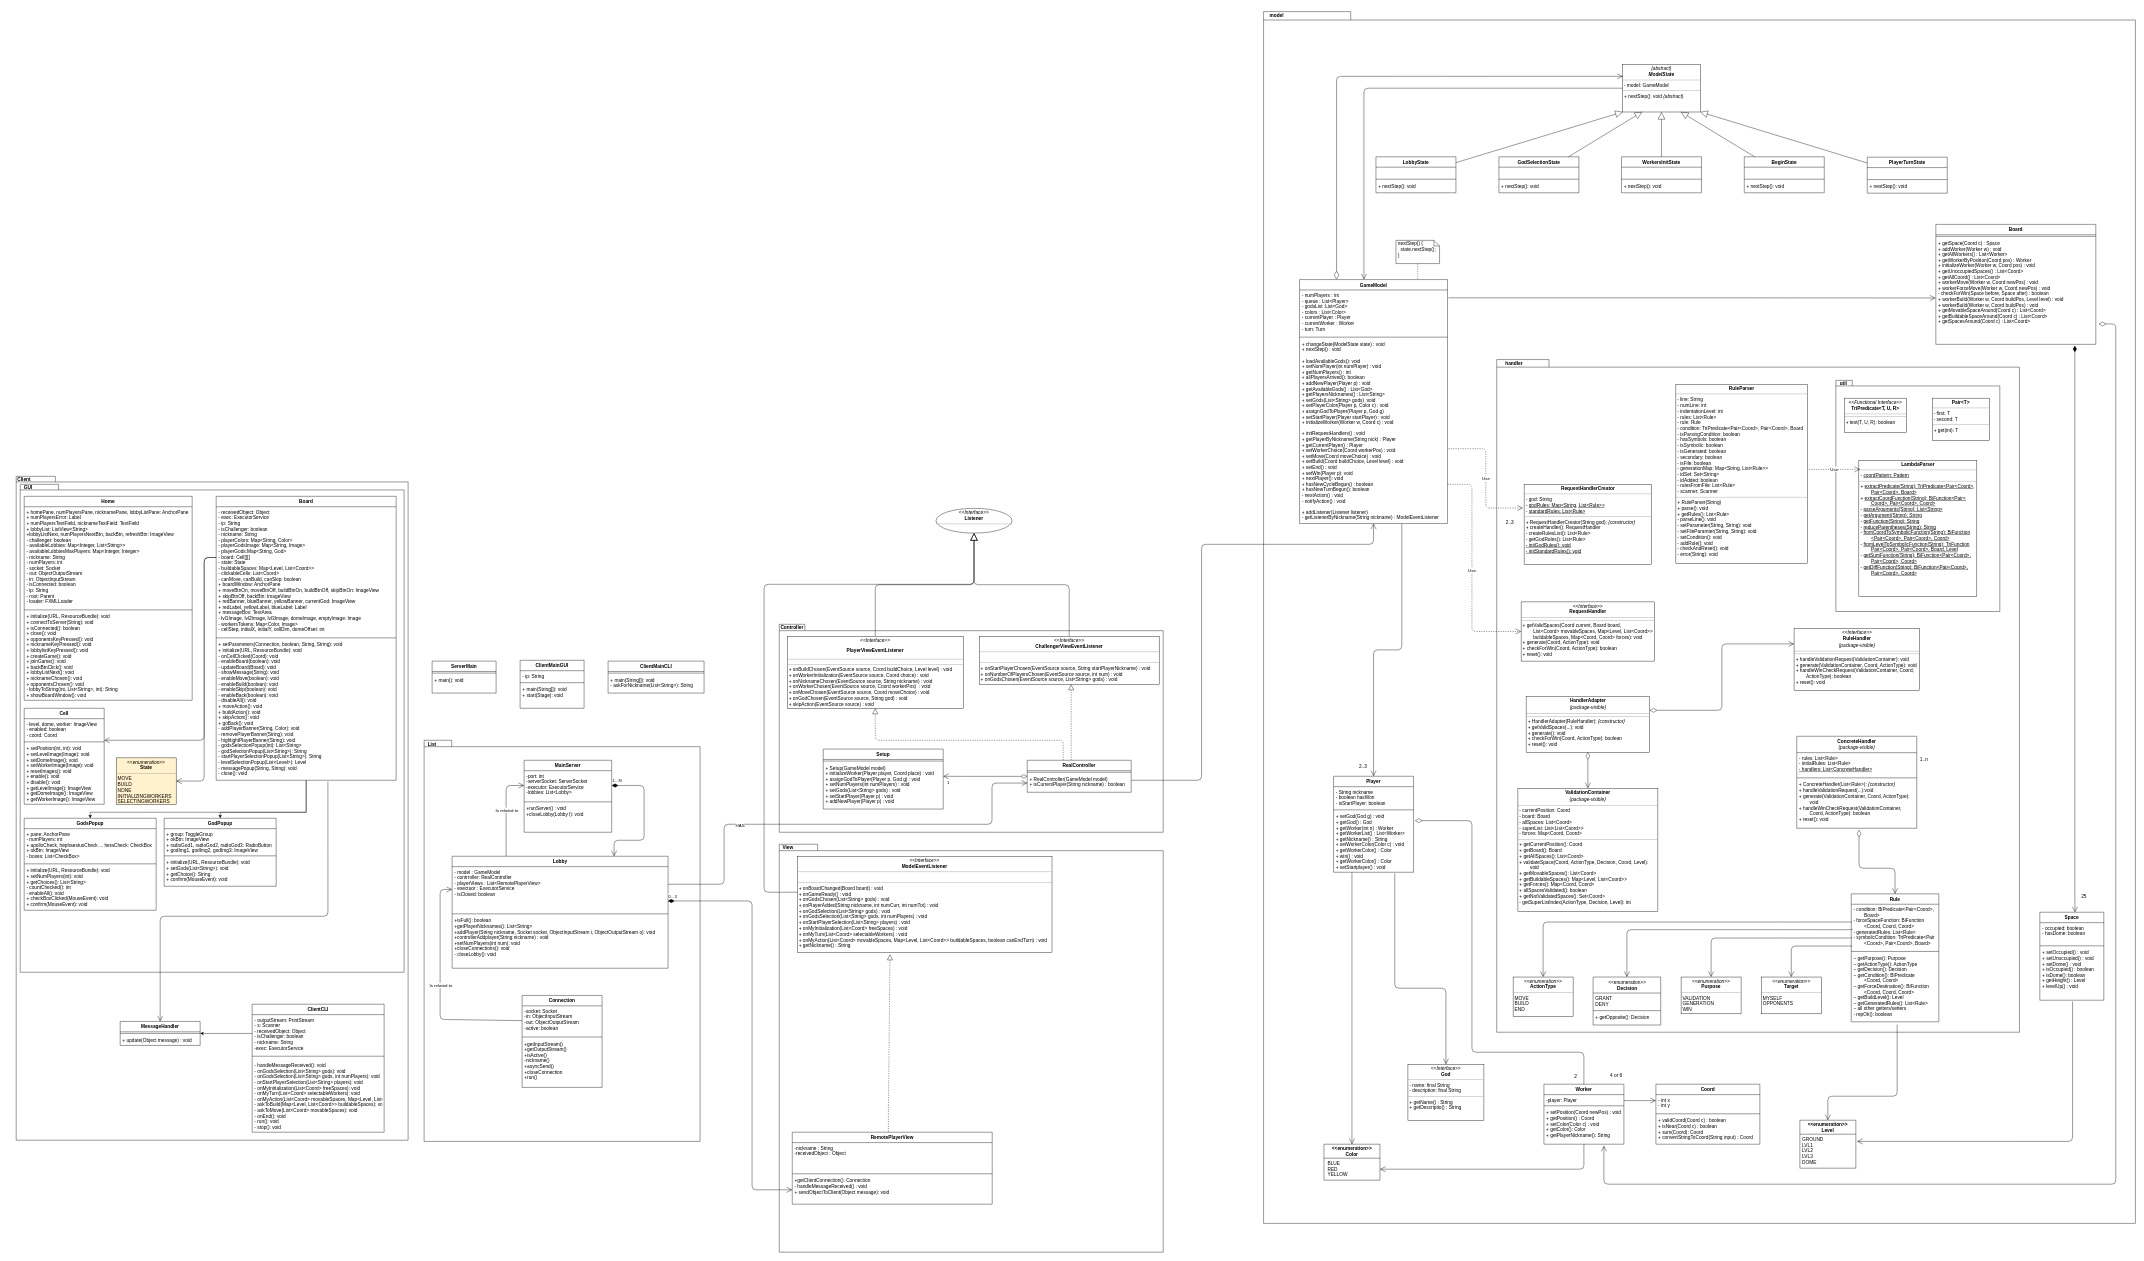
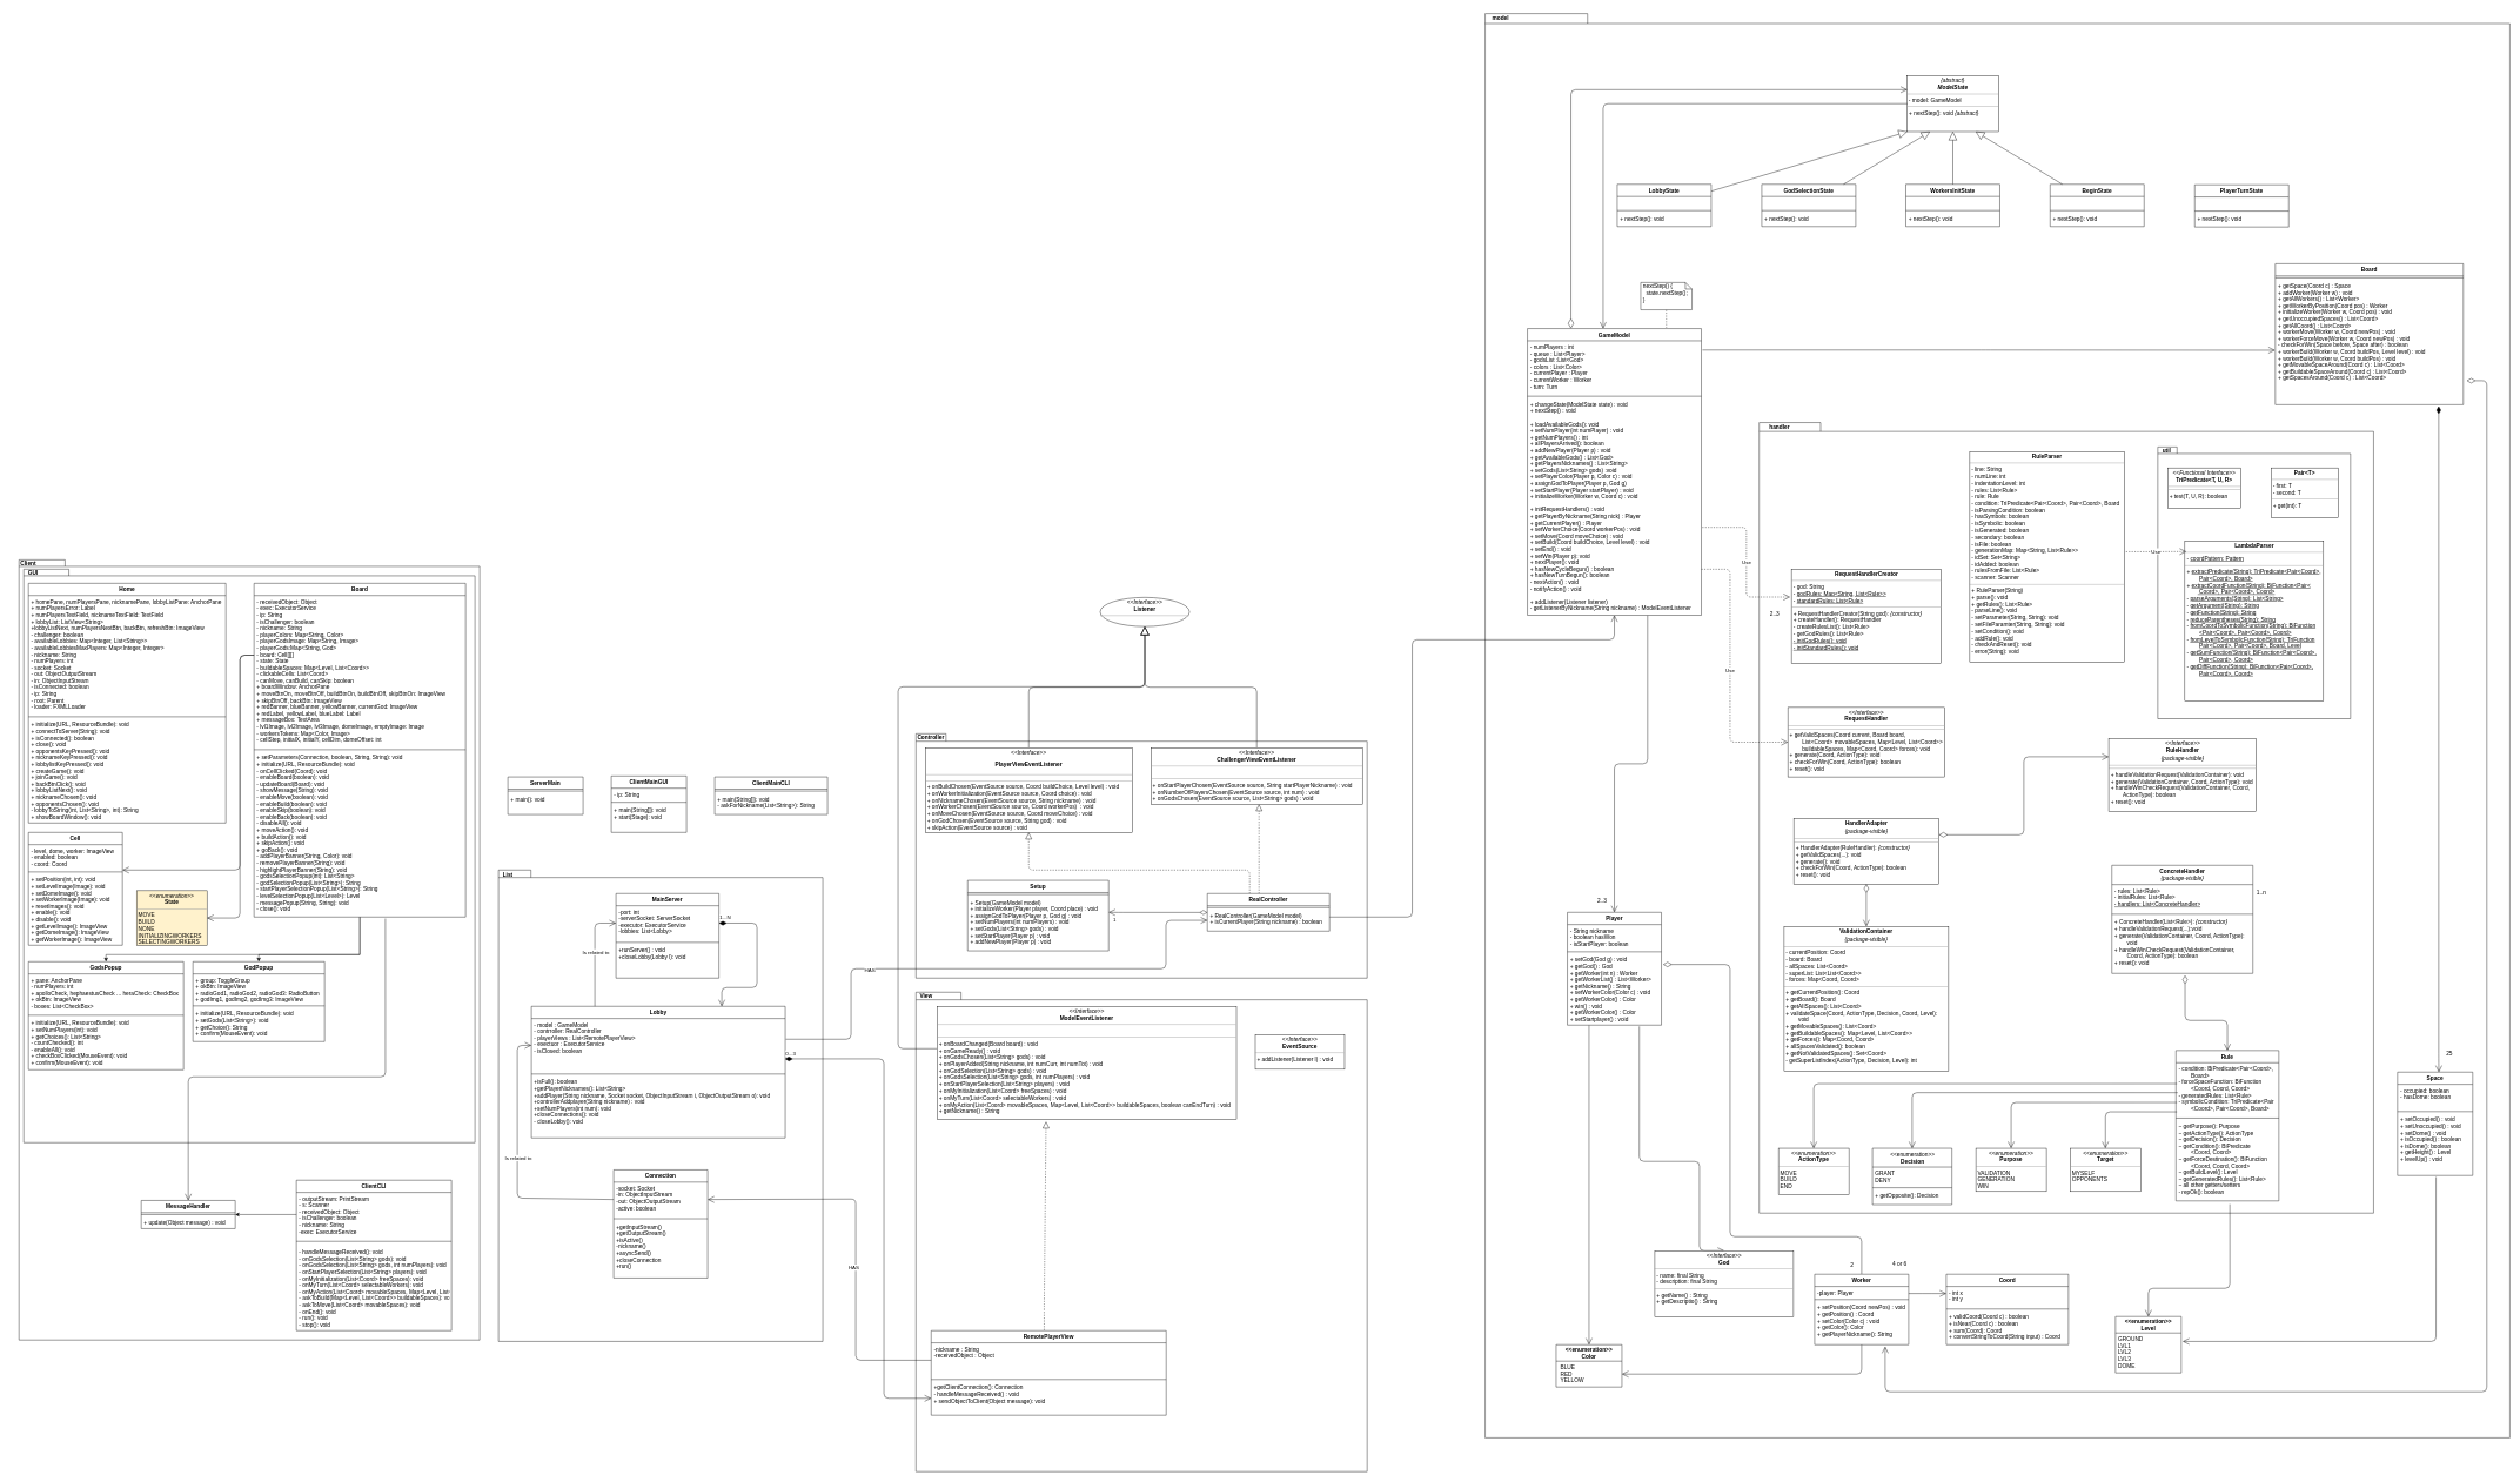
- <mxCell id="96" style="endArrow=block;endSize=16;endFill=0;html=1;fontFamily=Helvetica;fontSize=11;fontColor=#000000;align=center;strokeColor=#000000;entryX=1;entryY=1;entryDx=0;entryDy=0;" parent="2" source="87" target="91" edge="1"><mxGeometry relative="1" as="geometry"><mxPoint x="1231" y="-858" as="targetPoint" /></mxGeometry></mxCell>
+ <mxCell id="129" value="&lt;p style=&quot;margin: 0px ; margin-top: 4px ; text-align: center&quot;&gt;&lt;i&gt;&amp;lt;&amp;lt;Interface&amp;gt;&amp;gt;&lt;/i&gt;&lt;br&gt;&lt;b&gt;EventSource&lt;/b&gt;&lt;/p&gt;&lt;hr size=&quot;1&quot;&gt;&lt;p style=&quot;margin: 0px ; margin-left: 4px&quot;&gt;&lt;/p&gt;&lt;p style=&quot;margin: 0px ; margin-left: 4px&quot;&gt;+ addListener(Listener l) : void&lt;/p&gt;" style="verticalAlign=top;align=left;overflow=fill;fontSize=12;fontFamily=Helvetica;html=1;" parent="1" vertex="1"><mxGeometry x="2670" y="2200" width="190" height="74" as="geometry" /></mxCell>
- <mxCell id="67" value="&lt;p style=&quot;margin: 0px ; margin-top: 4px ; text-align: center&quot;&gt;&lt;i&gt;&amp;lt;&amp;lt;Interface&amp;gt;&amp;gt;&lt;/i&gt;&lt;br&gt;&lt;b&gt;God&lt;/b&gt;&lt;/p&gt;&lt;hr size=&quot;1&quot;&gt;&lt;p style=&quot;margin: 0px ; margin-left: 4px&quot;&gt;- name: final String&lt;/p&gt;&lt;p style=&quot;margin: 0px ; margin-left: 4px&quot;&gt;- description: final String&lt;/p&gt;&lt;hr size=&quot;1&quot;&gt;&lt;p style=&quot;margin: 0px ; margin-left: 4px&quot;&gt;+ getName() : String&lt;/p&gt;&lt;p style=&quot;margin: 0px ; margin-left: 4px&quot;&gt;+ getDescriptio() : String&lt;/p&gt;" style="verticalAlign=top;align=left;overflow=fill;fontSize=12;fontFamily=Helvetica;html=1;" parent="2" vertex="1"><mxGeometry x="241" y="1522" width="190" height="140" as="geometry" /></mxCell>
+ <mxCell id="67" value="&lt;p style=&quot;margin: 0px ; margin-top: 4px ; text-align: center&quot;&gt;&lt;i&gt;&amp;lt;&amp;lt;Interface&amp;gt;&amp;gt;&lt;/i&gt;&lt;br&gt;&lt;b&gt;God&lt;/b&gt;&lt;/p&gt;&lt;hr size=&quot;1&quot;&gt;&lt;p style=&quot;margin: 0px ; margin-left: 4px&quot;&gt;- name: final String&lt;/p&gt;&lt;p style=&quot;margin: 0px ; margin-left: 4px&quot;&gt;- description: final String&lt;/p&gt;&lt;hr size=&quot;1&quot;&gt;&lt;p style=&quot;margin: 0px ; margin-left: 4px&quot;&gt;+ getName() : String&lt;/p&gt;&lt;p style=&quot;margin: 0px ; margin-left: 4px&quot;&gt;+ getDescriptio() : String&lt;/p&gt;" style="verticalAlign=top;align=left;overflow=fill;fontSize=12;fontFamily=Helvetica;html=1;" parent="2" vertex="1"><mxGeometry x="241" y="1522" width="295" height="140" as="geometry" /></mxCell>
+ <mxCell id="145" value="" style="endArrow=open;endFill=1;endSize=12;html=1;strokeColor=#000000;exitX=0;exitY=0.5;exitDx=0;exitDy=0;entryX=1;entryY=0.5;entryDx=0;entryDy=0;" parent="1" source="133" target="158" edge="1"><mxGeometry width="160" relative="1" as="geometry"><mxPoint x="2040" y="2560" as="sourcePoint" /><mxPoint x="2200" y="2560" as="targetPoint" /><Array as="points"><mxPoint x="1820" y="2893" /><mxPoint x="1820" y="2550" /></Array></mxGeometry></mxCell>
+ <mxCell id="146" value="HAS" style="edgeLabel;html=1;align=center;verticalAlign=middle;resizable=0;points=[];" parent="145" vertex="1" connectable="0"><mxGeometry x="-0.126" y="5" relative="1" as="geometry"><mxPoint as="offset" /></mxGeometry></mxCell>
